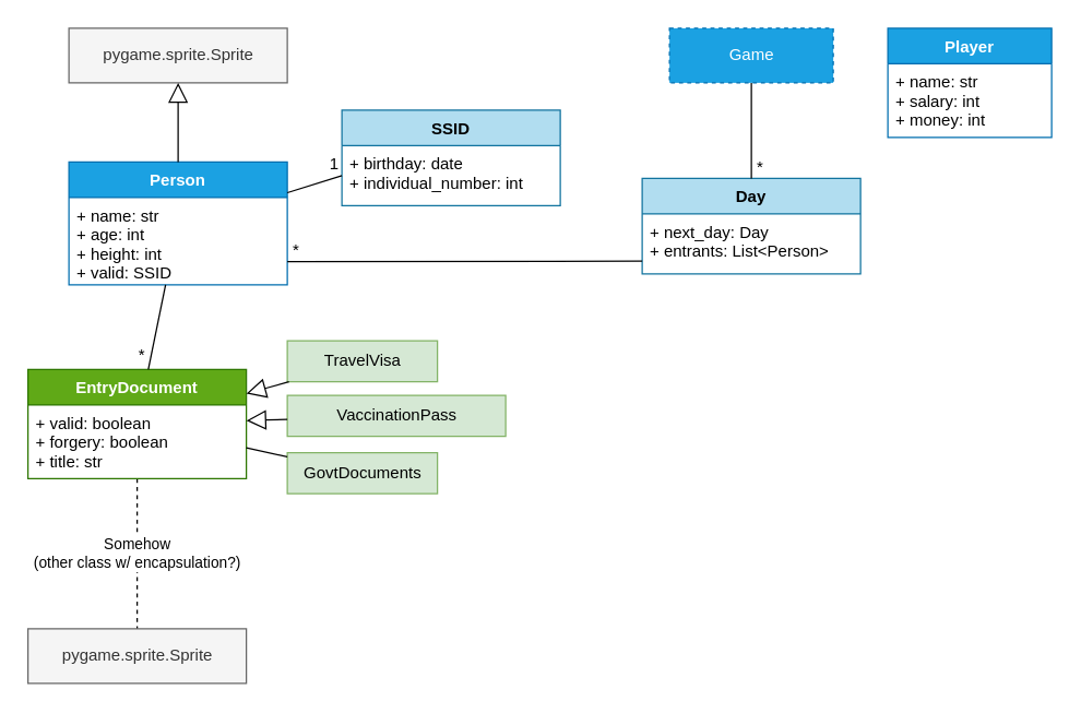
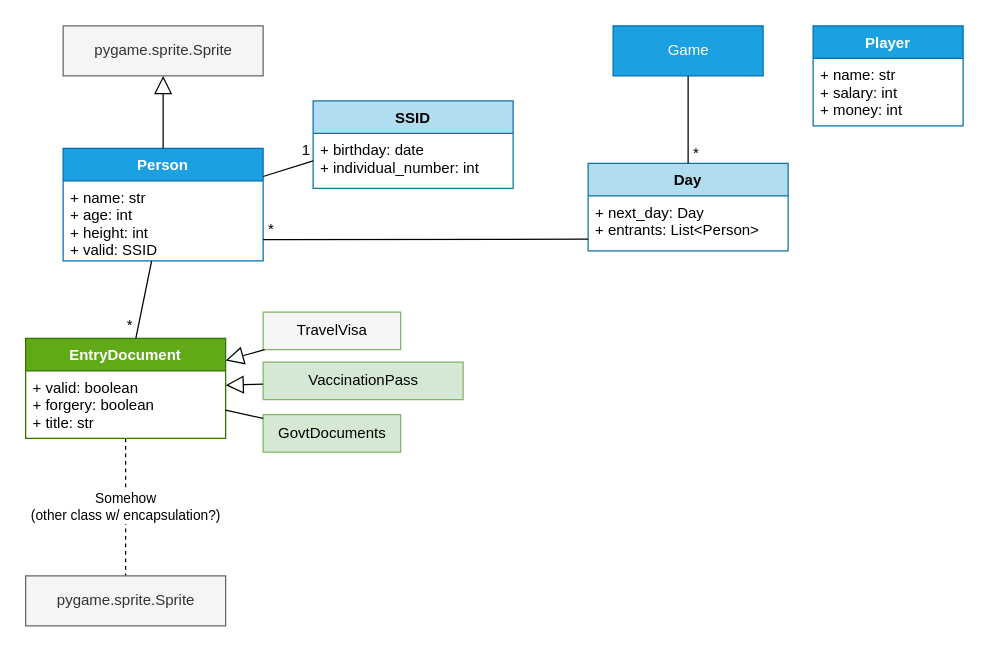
- <mxCell id="21" value="Game" style="html=1;fillColor=#1ba1e2;fontColor=#ffffff;strokeColor=#006EAF;dashed=1;" vertex="1" parent="1"><mxGeometry x="490" y="20" width="120" height="40" as="geometry" /></mxCell>
+ <mxCell id="21" value="Game" style="html=1;fillColor=#1ba1e2;fontColor=#ffffff;strokeColor=#006EAF;" vertex="1" parent="1"><mxGeometry x="490" y="20" width="120" height="40" as="geometry" /></mxCell>
- <mxCell id="15" value="TravelVisa" style="html=1;fillColor=#d5e8d4;strokeColor=#82b366;" vertex="1" parent="1"><mxGeometry x="210" y="249" width="110" height="30" as="geometry" /></mxCell>
+ <mxCell id="15" value="TravelVisa" style="html=1;fillColor=#f5f5f5;strokeColor=#82b366;" vertex="1" parent="1"><mxGeometry x="210" y="249" width="110" height="30" as="geometry" /></mxCell>
